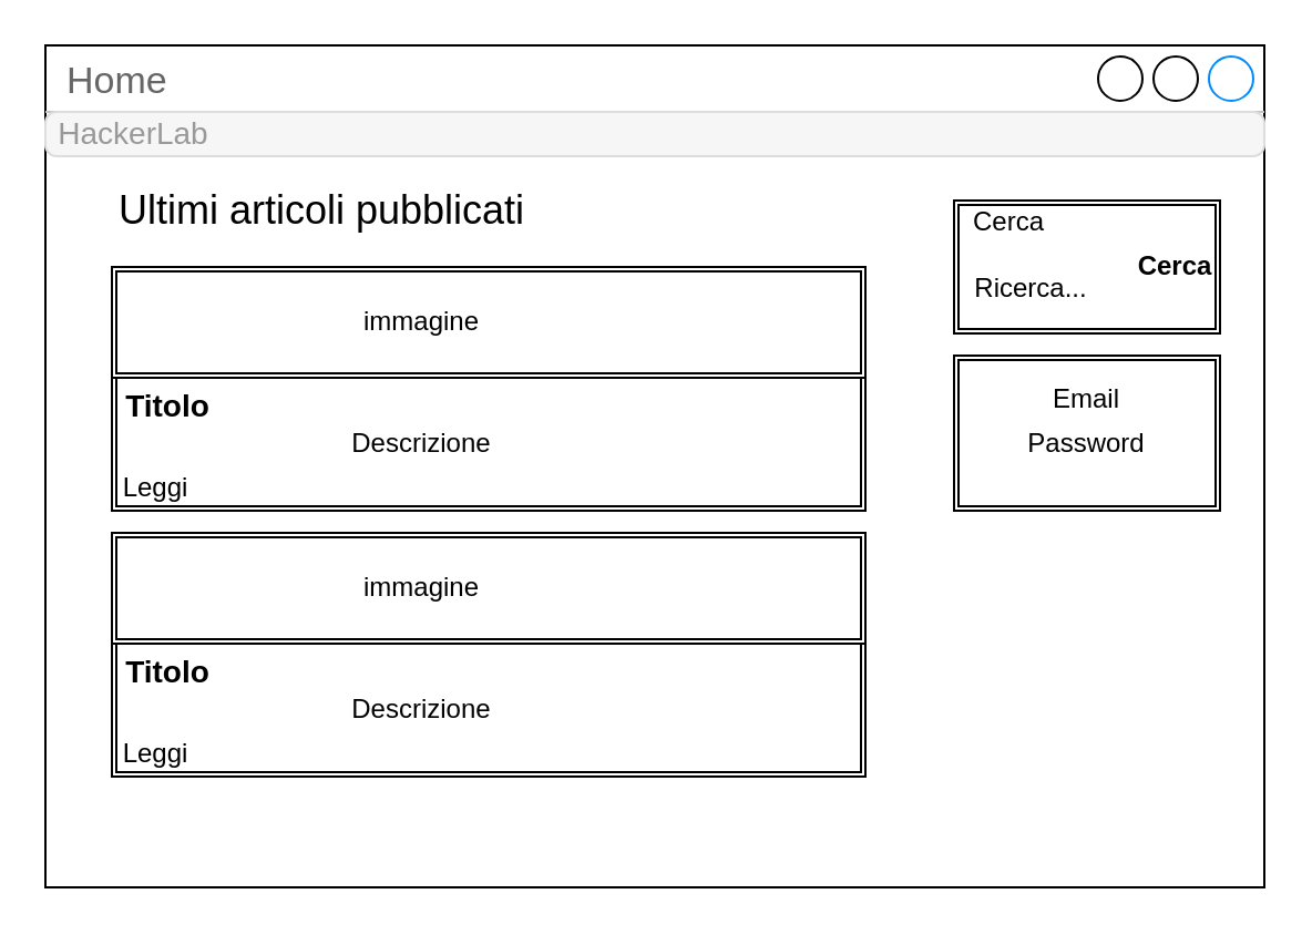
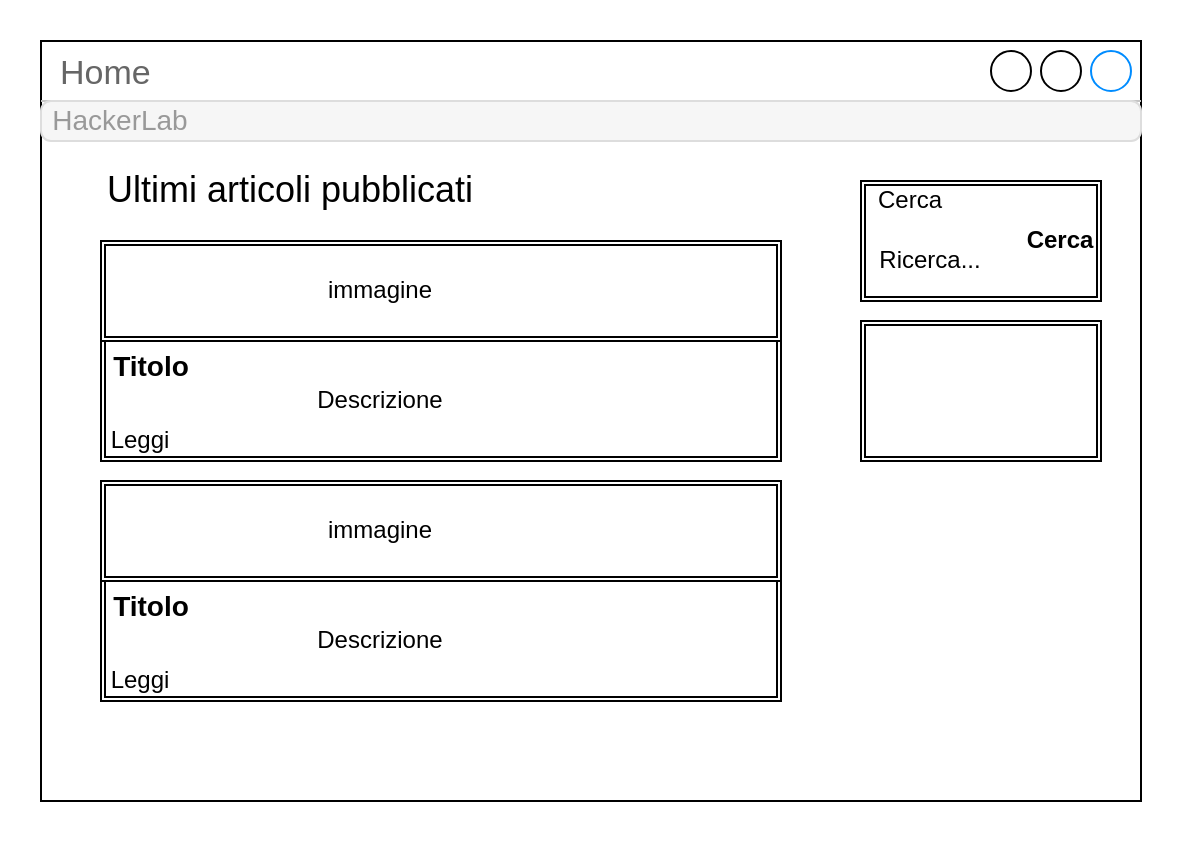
- <mxCell id="24" value="Email" style="text;html=1;strokeColor=none;fillColor=none;align=center;verticalAlign=middle;whiteSpace=wrap;rounded=0;" vertex="1" parent="1"><mxGeometry x="470" y="170" width="40" height="20" as="geometry" /></mxCell>
- <mxCell id="25" value="Password" style="text;html=1;strokeColor=none;fillColor=none;align=center;verticalAlign=middle;whiteSpace=wrap;rounded=0;" vertex="1" parent="1"><mxGeometry x="470" y="190" width="40" height="20" as="geometry" /></mxCell>
